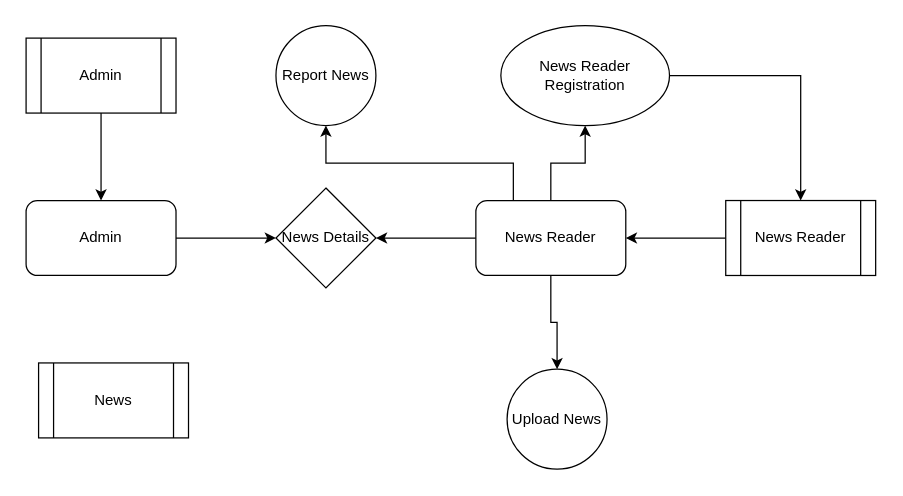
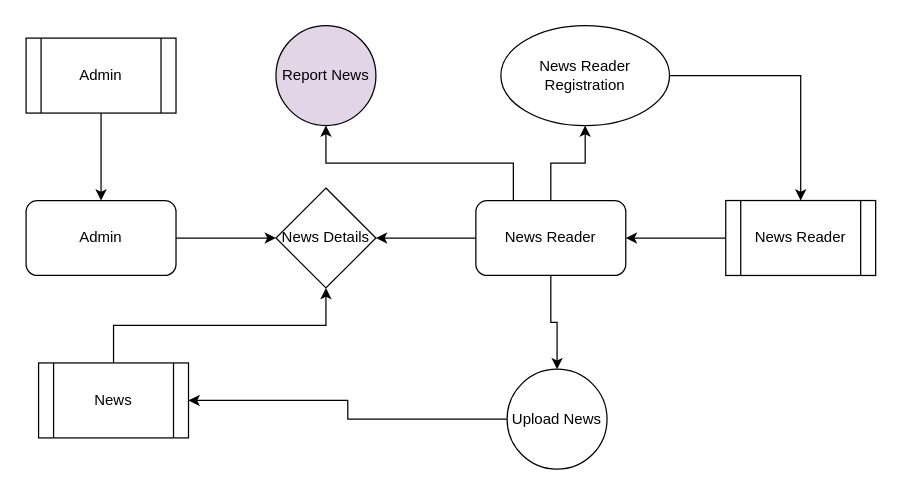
- <mxCell id="20" value="Report News" style="ellipse;whiteSpace=wrap;html=1;aspect=fixed;" vertex="1" parent="1"><mxGeometry x="220" y="20" width="80" height="80" as="geometry" /></mxCell>
+ <mxCell id="20" value="Report News" style="ellipse;whiteSpace=wrap;html=1;aspect=fixed;fillColor=#e1d5e7;" vertex="1" parent="1"><mxGeometry x="220" y="20" width="80" height="80" as="geometry" /></mxCell>
+ <mxCell id="14" style="edgeStyle=orthogonalEdgeStyle;rounded=0;orthogonalLoop=1;jettySize=auto;html=1;exitX=0.5;exitY=0;exitDx=0;exitDy=0;entryX=0.5;entryY=1;entryDx=0;entryDy=0;" edge="1" parent="1" source="15" target="6"><mxGeometry relative="1" as="geometry" /></mxCell>
+ <mxCell id="12" style="edgeStyle=orthogonalEdgeStyle;rounded=0;orthogonalLoop=1;jettySize=auto;html=1;exitX=0;exitY=0.5;exitDx=0;exitDy=0;entryX=1;entryY=0.5;entryDx=0;entryDy=0;" edge="1" parent="1" source="13" target="15"><mxGeometry relative="1" as="geometry" /></mxCell>
